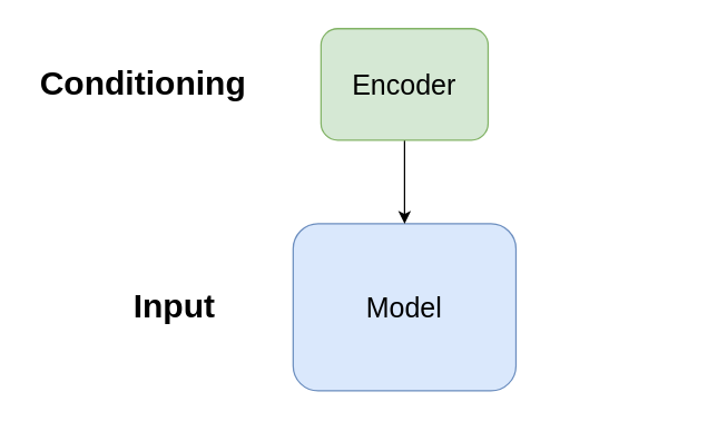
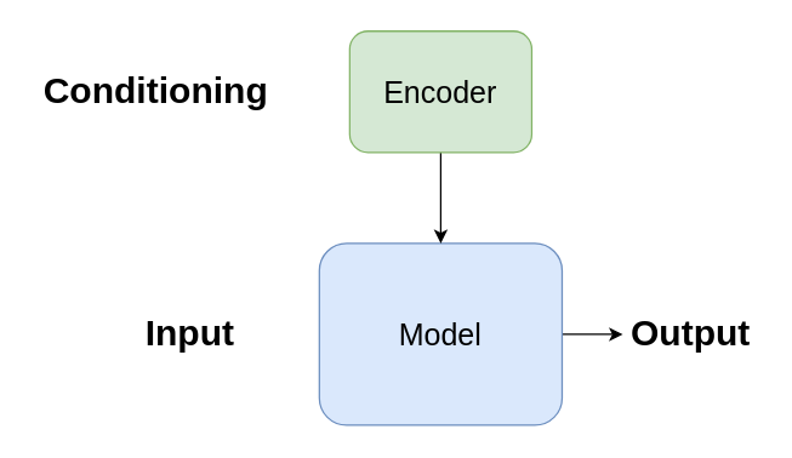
+ <mxCell id="2" style="edgeStyle=orthogonalEdgeStyle;rounded=0;orthogonalLoop=1;jettySize=auto;html=1;entryX=0;entryY=0.5;entryDx=0;entryDy=0;" edge="1" parent="1" source="3" target="6"><mxGeometry relative="1" as="geometry" /></mxCell>
+ <mxCell id="6" value="&lt;b&gt;&lt;font style=&quot;font-size: 24px;&quot;&gt;Output&lt;/font&gt;&lt;/b&gt;" style="text;html=1;align=center;verticalAlign=middle;whiteSpace=wrap;rounded=0;" vertex="1" parent="1"><mxGeometry x="410" y="200" width="90" height="40" as="geometry" /></mxCell>
